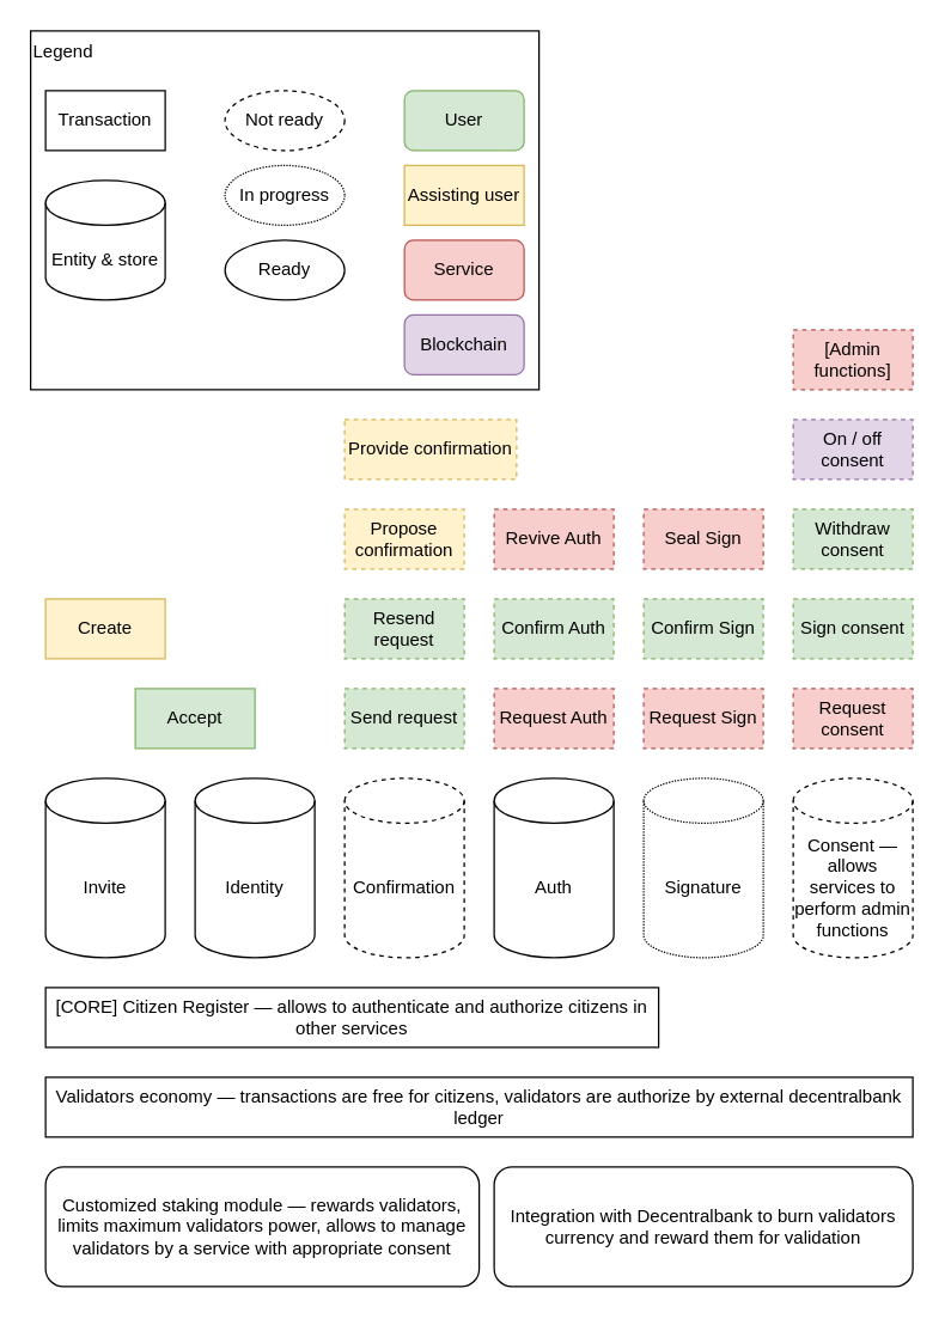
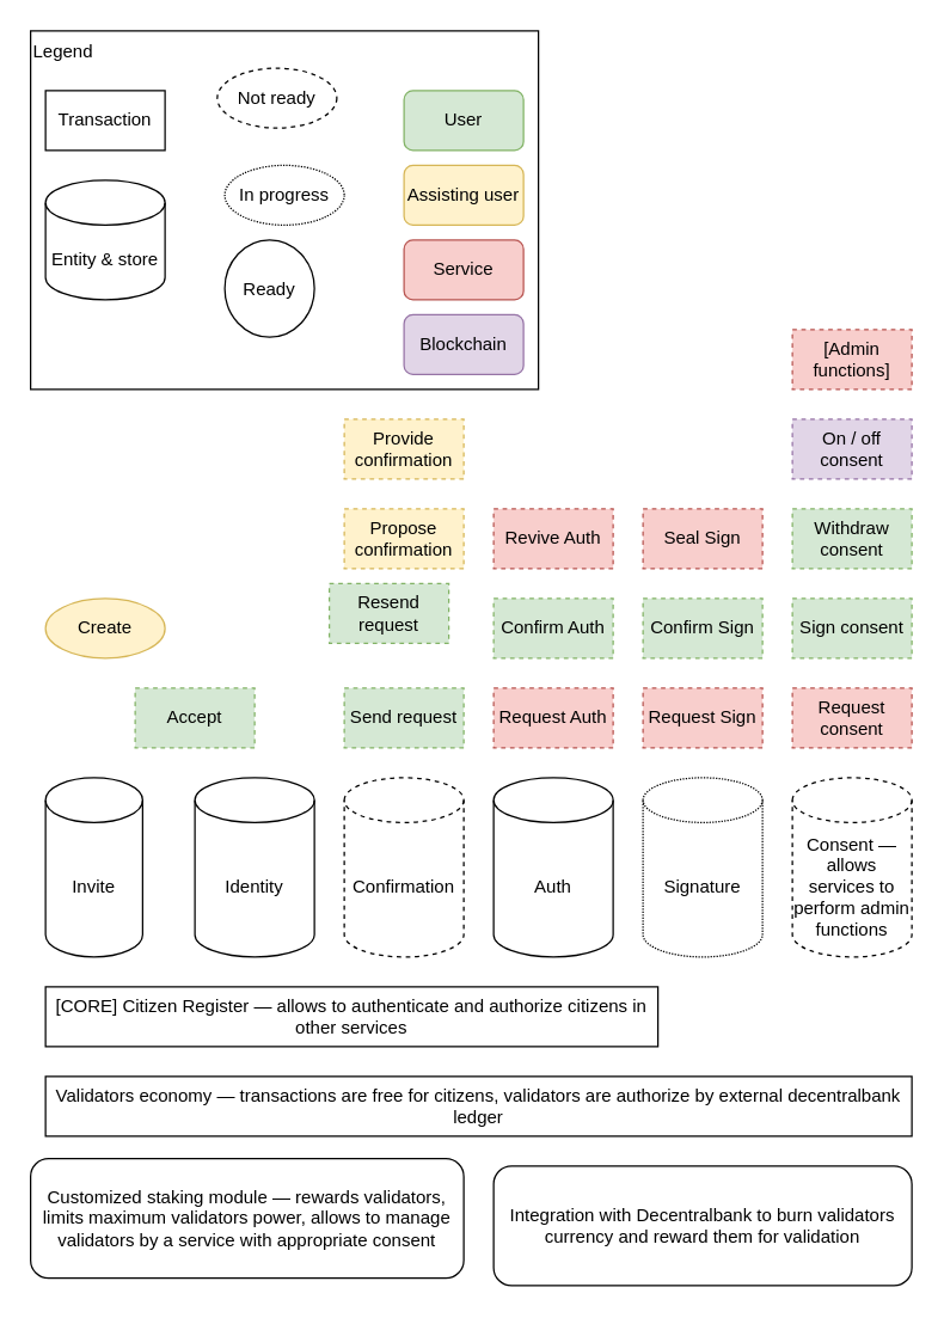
- <mxCell id="28" value="Not ready" style="ellipse;whiteSpace=wrap;html=1;rounded=0;dashed=1;" parent="1" vertex="1"><mxGeometry x="150" y="60" width="80" height="40" as="geometry" /></mxCell>
+ <mxCell id="28" value="Not ready" style="ellipse;whiteSpace=wrap;html=1;rounded=0;dashed=1;" parent="1" vertex="1"><mxGeometry x="145" y="45" width="80" height="40" as="geometry" /></mxCell>
- <mxCell id="32" value="Assisting user" style="whiteSpace=wrap;html=1;fillColor=#fff2cc;strokeColor=#d6b656;rounded=0;" parent="1" vertex="1"><mxGeometry x="270" y="110" width="80" height="40" as="geometry" /></mxCell>
+ <mxCell id="32" value="Assisting user" style="rounded=1;whiteSpace=wrap;html=1;fillColor=#fff2cc;strokeColor=#d6b656;" parent="1" vertex="1"><mxGeometry x="270" y="110" width="80" height="40" as="geometry" /></mxCell>
- <mxCell id="29" value="Ready" style="ellipse;whiteSpace=wrap;html=1;rounded=0;" parent="1" vertex="1"><mxGeometry x="150" y="160" width="80" height="40" as="geometry" /></mxCell>
+ <mxCell id="29" value="Ready" style="ellipse;whiteSpace=wrap;html=1;rounded=0;" parent="1" vertex="1"><mxGeometry x="150" y="160" width="60" height="65" as="geometry" /></mxCell>
- <mxCell id="20" value="Provide confirmation" style="rounded=0;whiteSpace=wrap;html=1;dashed=1;fillColor=#fff2cc;strokeColor=#d6b656;" parent="1" vertex="1"><mxGeometry x="230" y="280" width="115" height="40" as="geometry" /></mxCell>
+ <mxCell id="20" value="Provide confirmation" style="rounded=0;whiteSpace=wrap;html=1;dashed=1;fillColor=#fff2cc;strokeColor=#d6b656;" parent="1" vertex="1"><mxGeometry x="230" y="280" width="80" height="40" as="geometry" /></mxCell>
- <mxCell id="6" value="Create" style="rounded=0;whiteSpace=wrap;html=1;fillColor=#fff2cc;strokeColor=#d6b656;" parent="1" vertex="1"><mxGeometry x="30" y="400" width="80" height="40" as="geometry" /></mxCell>
+ <mxCell id="6" value="Create" style="ellipse;whiteSpace=wrap;html=1;fillColor=#fff2cc;strokeColor=#d6b656;" parent="1" vertex="1"><mxGeometry x="30" y="400" width="80" height="40" as="geometry" /></mxCell>
- <mxCell id="18" value="Resend request" style="rounded=0;whiteSpace=wrap;html=1;dashed=1;fillColor=#d5e8d4;strokeColor=#82b366;" parent="1" vertex="1"><mxGeometry x="230" y="400" width="80" height="40" as="geometry" /></mxCell>
+ <mxCell id="18" value="Resend request" style="rounded=0;whiteSpace=wrap;html=1;dashed=1;fillColor=#d5e8d4;strokeColor=#82b366;" parent="1" vertex="1"><mxGeometry x="220" y="390" width="80" height="40" as="geometry" /></mxCell>
- <mxCell id="7" value="Accept" style="rounded=0;whiteSpace=wrap;html=1;fillColor=#d5e8d4;strokeColor=#82b366;" parent="1" vertex="1"><mxGeometry x="90" y="460" width="80" height="40" as="geometry" /></mxCell>
+ <mxCell id="7" value="Accept" style="rounded=0;whiteSpace=wrap;html=1;fillColor=#d5e8d4;strokeColor=#82b366;dashed=1;" parent="1" vertex="1"><mxGeometry x="90" y="460" width="80" height="40" as="geometry" /></mxCell>
- <mxCell id="5" value="Invite" style="shape=cylinder3;whiteSpace=wrap;html=1;boundedLbl=1;backgroundOutline=1;size=15;" parent="1" vertex="1"><mxGeometry x="30" y="520" width="80" height="120" as="geometry" /></mxCell>
+ <mxCell id="5" value="Invite" style="shape=cylinder3;whiteSpace=wrap;html=1;boundedLbl=1;backgroundOutline=1;size=15;" parent="1" vertex="1"><mxGeometry x="30" y="520" width="65" height="120" as="geometry" /></mxCell>
- <mxCell id="37" value="Customized staking module — rewards validators, limits maximum validators power, allows to manage validators by a service with appropriate consent" style="rounded=1;whiteSpace=wrap;html=1;" parent="1" vertex="1"><mxGeometry x="30" y="780" width="290" height="80" as="geometry" /></mxCell>
+ <mxCell id="37" value="Customized staking module — rewards validators, limits maximum validators power, allows to manage validators by a service with appropriate consent" style="rounded=1;whiteSpace=wrap;html=1;" parent="1" vertex="1"><mxGeometry x="20" y="775" width="290" height="80" as="geometry" /></mxCell>
